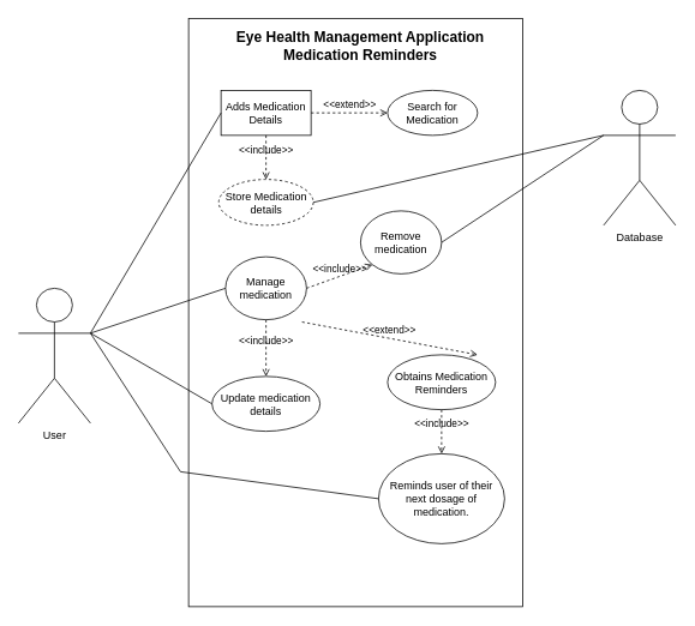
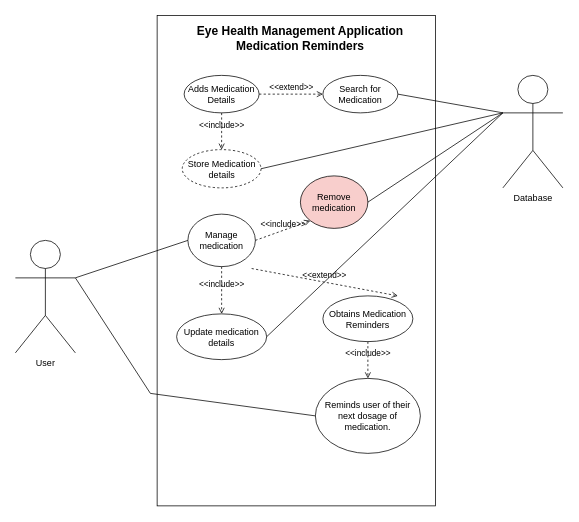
- <mxCell id="5" value="Adds Medication Details" style="whiteSpace=wrap;html=1;rounded=0;" parent="1" vertex="1"><mxGeometry x="245" y="100" width="100" height="50" as="geometry" /></mxCell>
+ <mxCell id="5" value="Adds Medication Details" style="ellipse;whiteSpace=wrap;html=1;" parent="1" vertex="1"><mxGeometry x="245" y="100" width="100" height="50" as="geometry" /></mxCell>
+ <mxCell id="16" value="" style="endArrow=none;html=1;rounded=0;exitX=1;exitY=0.5;exitDx=0;exitDy=0;entryX=0;entryY=0.333;entryDx=0;entryDy=0;entryPerimeter=0;" parent="1" source="13" target="10" edge="1"><mxGeometry width="50" height="50" relative="1" as="geometry"><mxPoint x="630" y="204" as="sourcePoint" /><mxPoint x="670" y="154" as="targetPoint" /></mxGeometry></mxCell>
- <mxCell id="9" value="" style="endArrow=none;html=1;rounded=0;exitX=1;exitY=0.333;exitDx=0;exitDy=0;exitPerimeter=0;entryX=0;entryY=0.5;entryDx=0;entryDy=0;" parent="1" source="2" target="5" edge="1"><mxGeometry width="50" height="50" relative="1" as="geometry"><mxPoint x="170" y="500" as="sourcePoint" /><mxPoint x="220" y="450" as="targetPoint" /></mxGeometry></mxCell>
- <mxCell id="17" value="Remove medication" style="ellipse;whiteSpace=wrap;html=1;" parent="1" vertex="1"><mxGeometry x="400" y="234" width="90" height="70" as="geometry" /></mxCell>
+ <mxCell id="17" value="Remove medication" style="ellipse;whiteSpace=wrap;html=1;fillColor=#f8cecc;" parent="1" vertex="1"><mxGeometry x="400" y="234" width="90" height="70" as="geometry" /></mxCell>
+ <mxCell id="22" value="" style="endArrow=none;html=1;rounded=0;entryX=0;entryY=0.333;entryDx=0;entryDy=0;entryPerimeter=0;exitX=1;exitY=0.5;exitDx=0;exitDy=0;" parent="1" source="20" target="10" edge="1"><mxGeometry width="50" height="50" relative="1" as="geometry"><mxPoint x="440" y="484" as="sourcePoint" /><mxPoint x="490" y="434" as="targetPoint" /></mxGeometry></mxCell>
- <mxCell id="21" value="" style="endArrow=none;html=1;rounded=0;exitX=1;exitY=0.333;exitDx=0;exitDy=0;exitPerimeter=0;entryX=0;entryY=0.5;entryDx=0;entryDy=0;" parent="1" source="2" target="20" edge="1"><mxGeometry width="50" height="50" relative="1" as="geometry"><mxPoint x="160" y="524" as="sourcePoint" /><mxPoint x="210" y="474" as="targetPoint" /></mxGeometry></mxCell>
